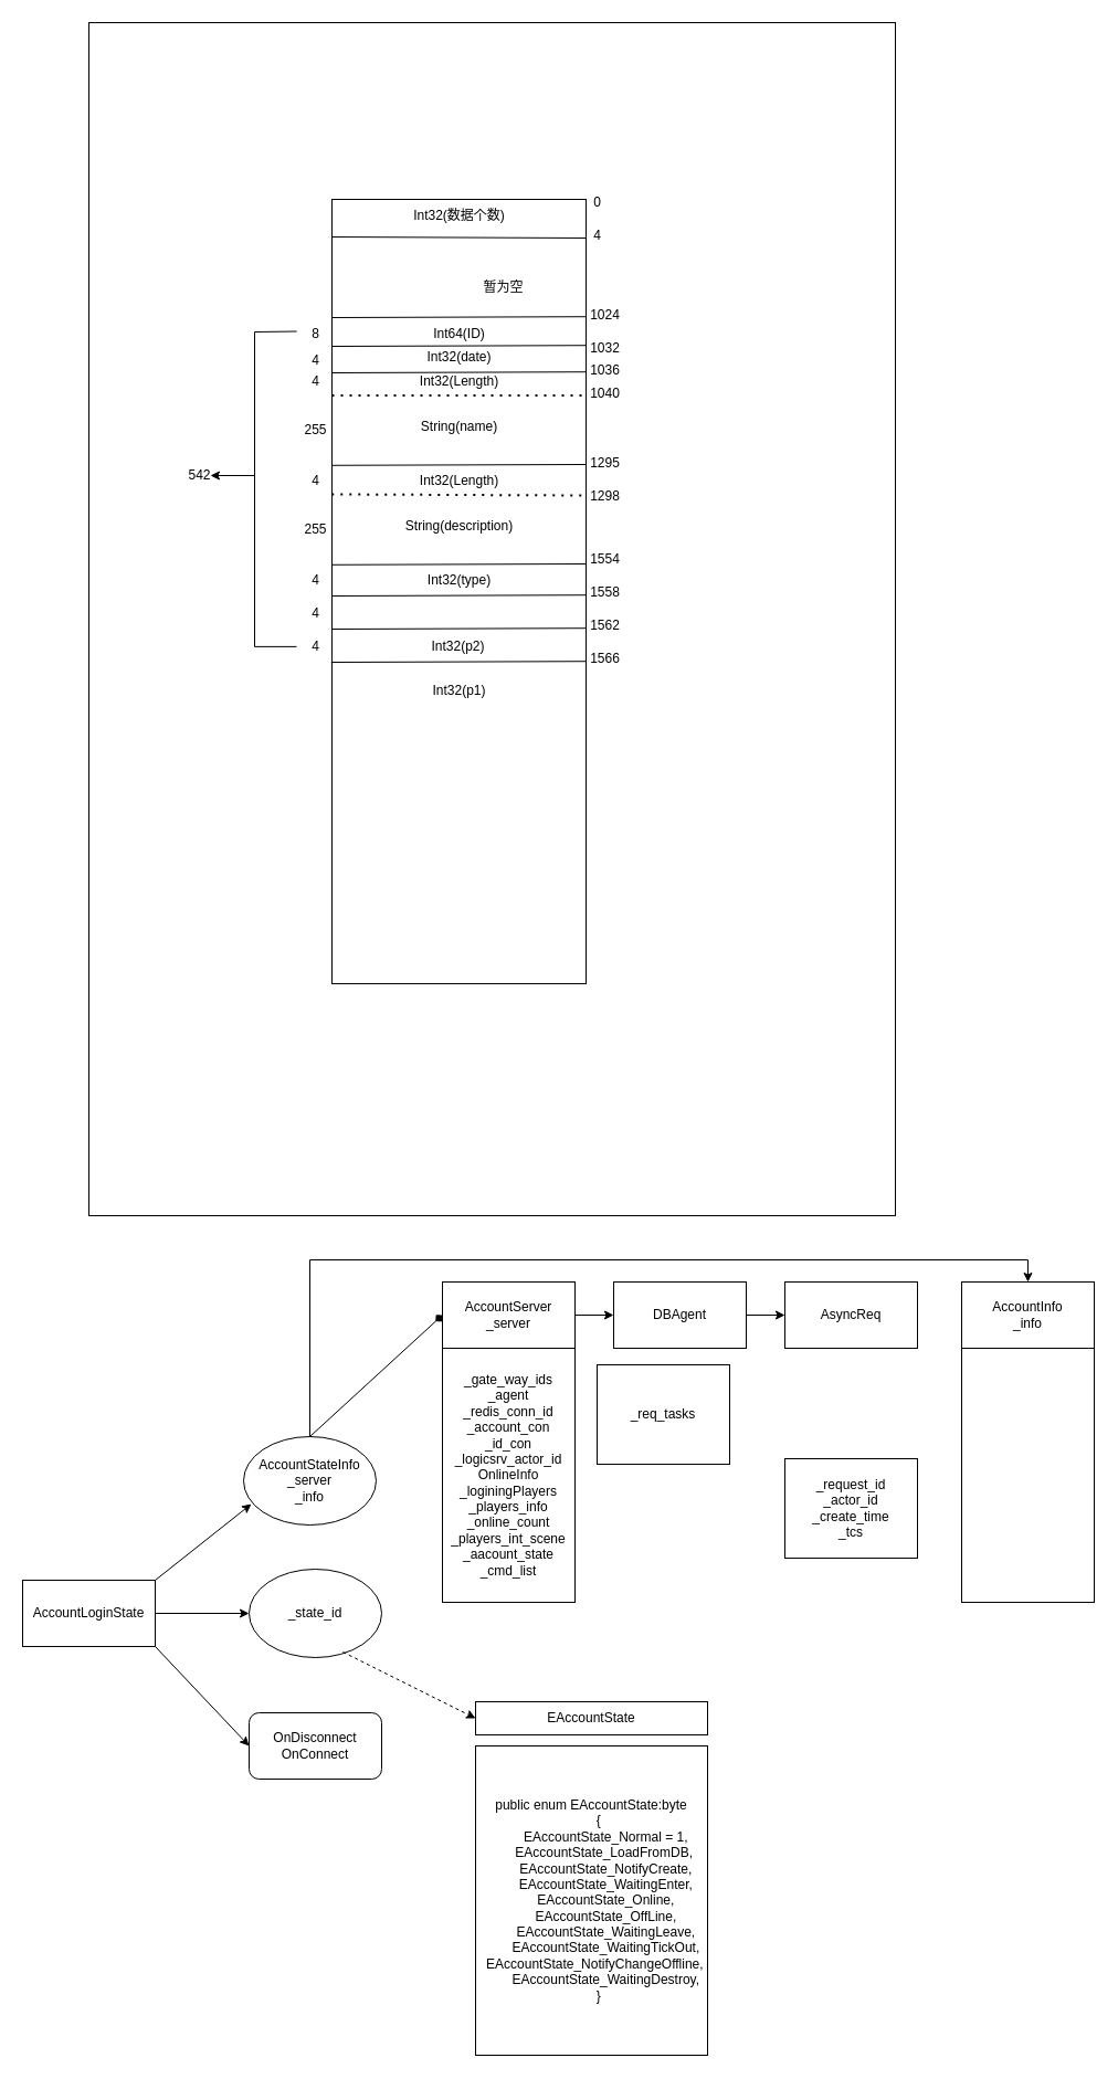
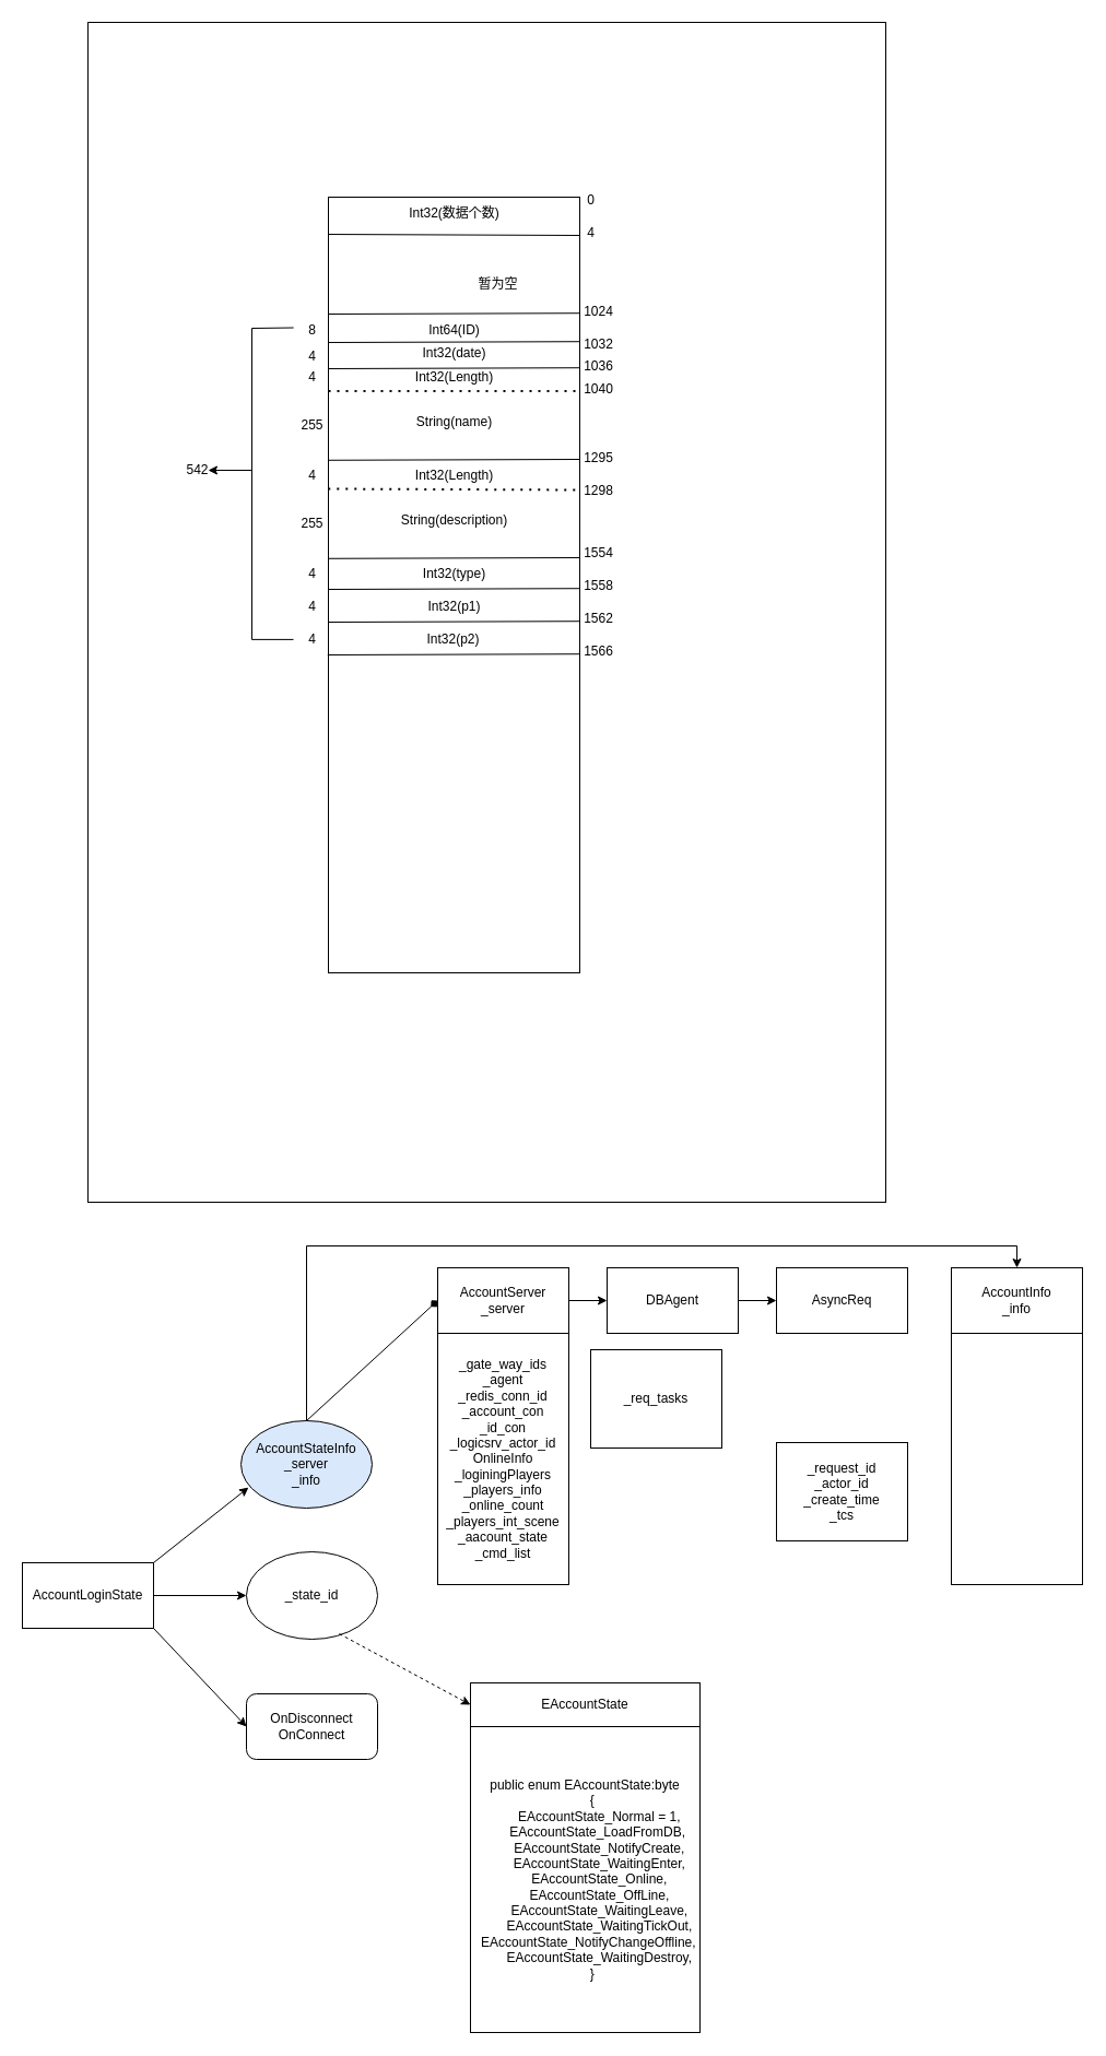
- <mxCell id="38" value="Int32(p1)" style="text;html=1;align=center;verticalAlign=middle;resizable=0;points=[];autosize=1;strokeColor=none;fillColor=none;" parent="1" vertex="1"><mxGeometry x="380" y="610" width="70" height="30" as="geometry" /></mxCell>
+ <mxCell id="38" value="Int32(p1)" style="text;html=1;align=center;verticalAlign=middle;resizable=0;points=[];autosize=1;strokeColor=none;fillColor=none;" parent="1" vertex="1"><mxGeometry x="380" y="540" width="70" height="30" as="geometry" /></mxCell>
- <mxCell id="53" value="AccountStateInfo&lt;br&gt;_server&lt;br&gt;_info" style="ellipse;whiteSpace=wrap;html=1;" vertex="1" parent="1"><mxGeometry x="220" y="1300" width="120" height="80" as="geometry" /></mxCell>
+ <mxCell id="53" value="AccountStateInfo&lt;br&gt;_server&lt;br&gt;_info" style="ellipse;whiteSpace=wrap;html=1;fillColor=#dae8fc;" vertex="1" parent="1"><mxGeometry x="220" y="1300" width="120" height="80" as="geometry" /></mxCell>
- <mxCell id="58" value="EAccountState" style="rounded=0;whiteSpace=wrap;html=1;" vertex="1" parent="1"><mxGeometry x="430" y="1540" width="210" height="30" as="geometry" /></mxCell>
+ <mxCell id="58" value="EAccountState" style="rounded=0;whiteSpace=wrap;html=1;" vertex="1" parent="1"><mxGeometry x="430" y="1540" width="210" height="40" as="geometry" /></mxCell>
